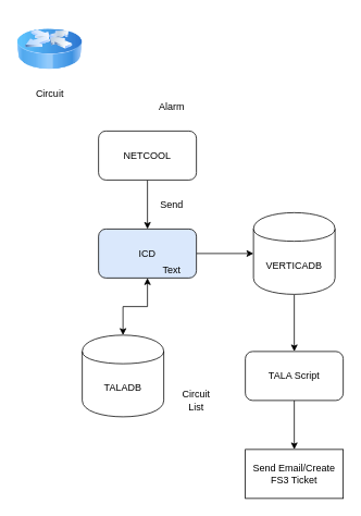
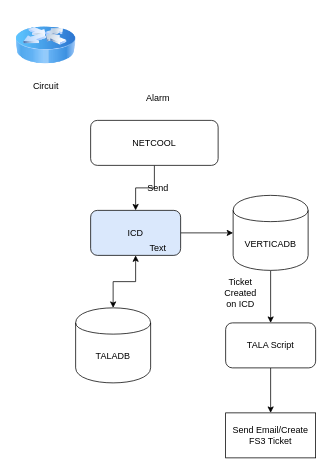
- <mxCell id="4" value="NETCOOL" style="rounded=1;whiteSpace=wrap;html=1;" parent="1" vertex="1"><mxGeometry x="120" y="160" width="120" height="60" as="geometry" /></mxCell>
+ <mxCell id="4" value="NETCOOL" style="rounded=1;whiteSpace=wrap;html=1;" parent="1" vertex="1"><mxGeometry x="120" y="160" width="170" height="60" as="geometry" /></mxCell>
+ <mxCell id="14" value="Ticket Created on ICD" style="text;html=1;strokeColor=none;fillColor=none;align=center;verticalAlign=middle;whiteSpace=wrap;rounded=0;" vertex="1" parent="1"><mxGeometry x="300" y="380" width="40" height="20" as="geometry" /></mxCell>
- <mxCell id="18" value="Circuit List" style="text;html=1;strokeColor=none;fillColor=none;align=center;verticalAlign=middle;whiteSpace=wrap;rounded=0;" vertex="1" parent="1"><mxGeometry x="220" y="480" width="40" height="20" as="geometry" /></mxCell>
